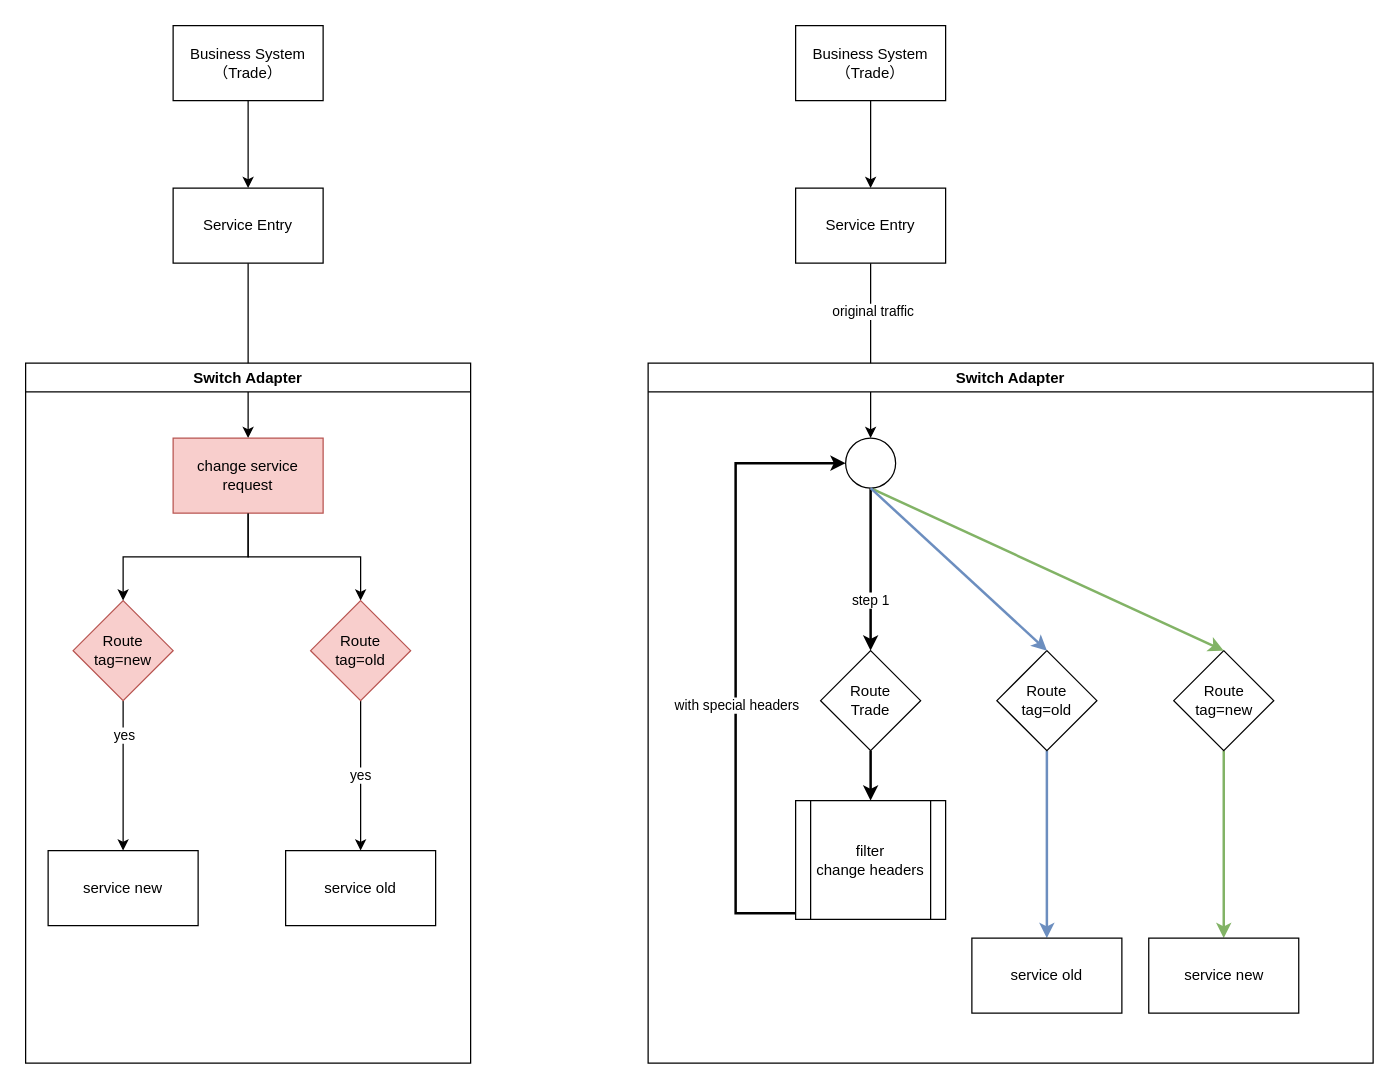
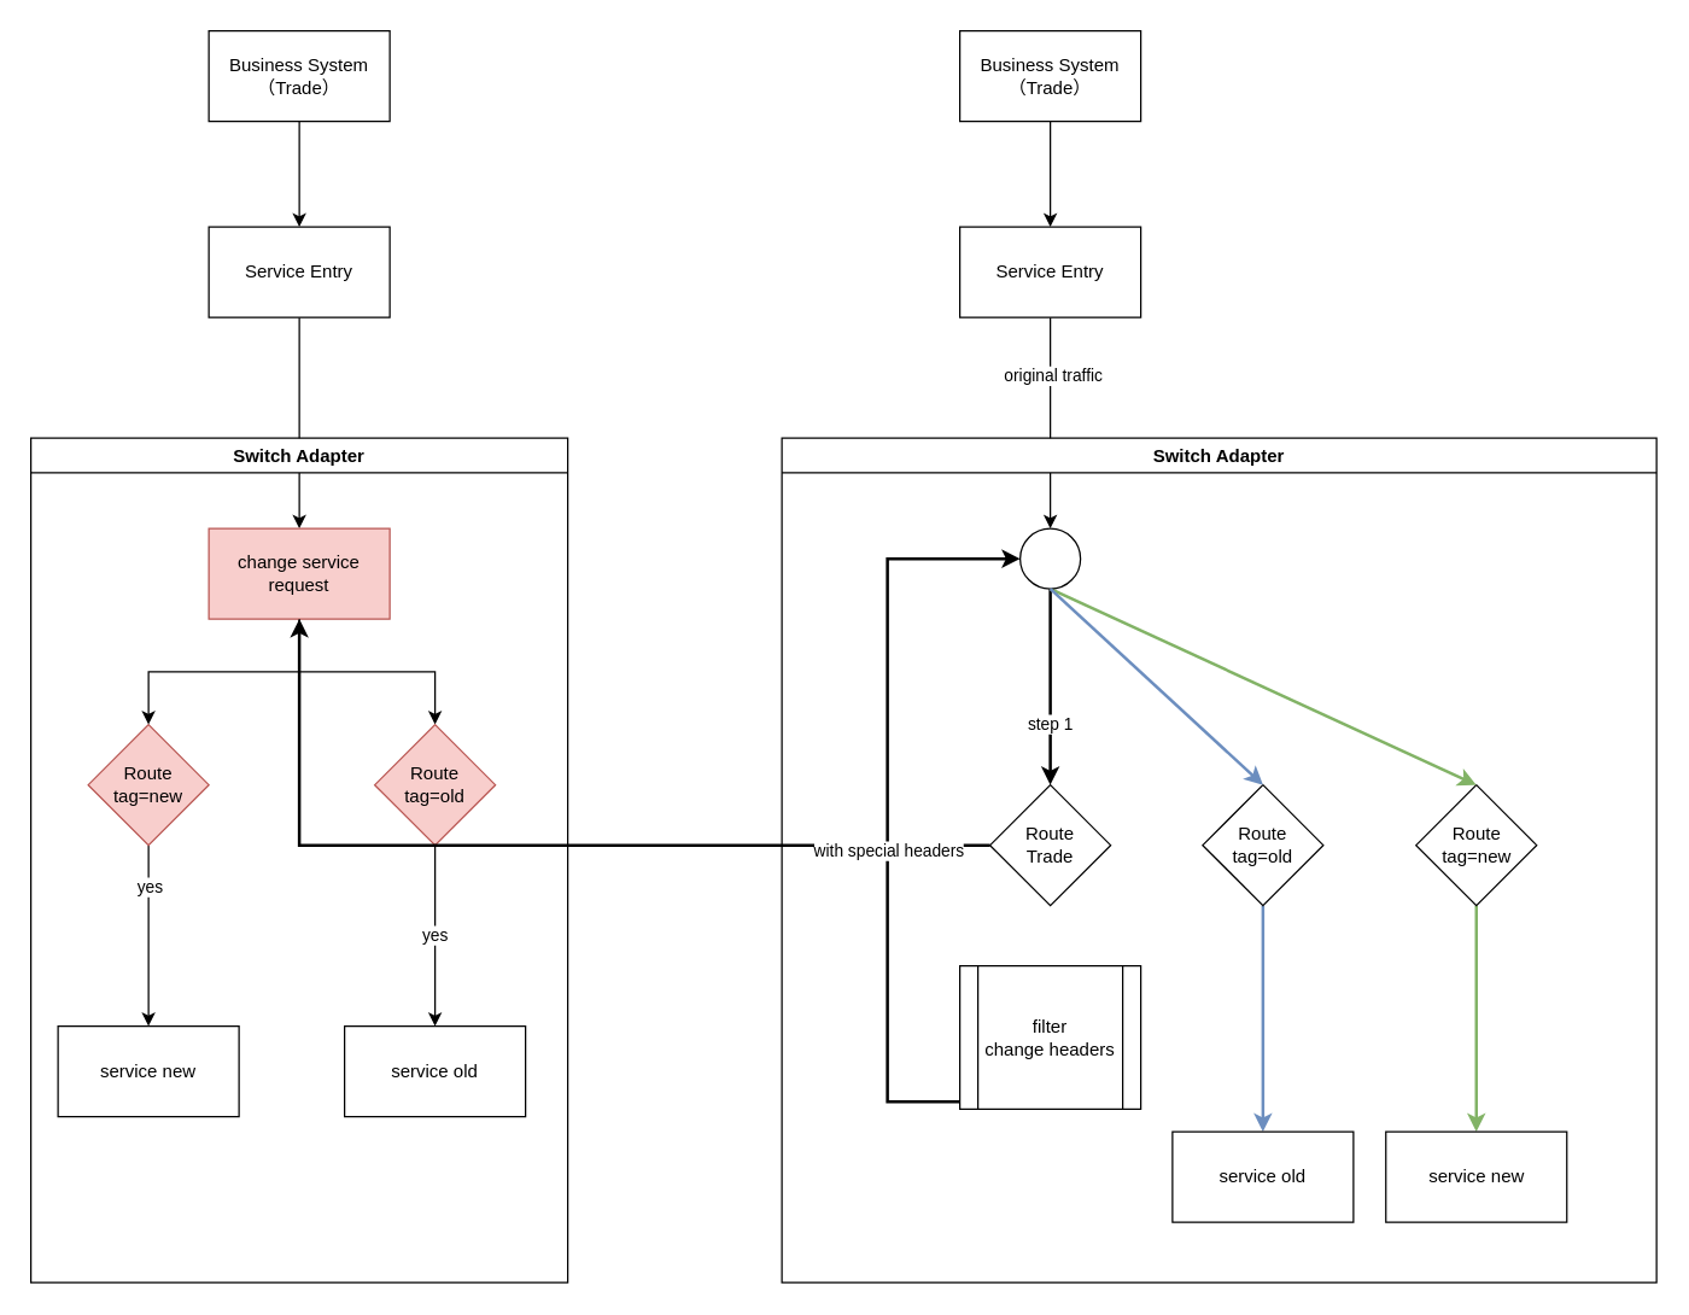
- <mxCell id="19" style="edgeStyle=orthogonalEdgeStyle;rounded=0;orthogonalLoop=1;jettySize=auto;html=1;entryX=0.5;entryY=0;entryDx=0;entryDy=0;strokeWidth=2;" parent="18" source="20" target="23" edge="1"><mxGeometry relative="1" as="geometry"><mxPoint x="177" y="340" as="targetPoint" /></mxGeometry></mxCell>
+ <mxCell id="19" style="edgeStyle=orthogonalEdgeStyle;rounded=0;orthogonalLoop=1;jettySize=auto;html=1;strokeWidth=2;" parent="18" source="20" target="6" edge="1"><mxGeometry relative="1" as="geometry"><mxPoint x="177" y="340" as="targetPoint" /></mxGeometry></mxCell>
